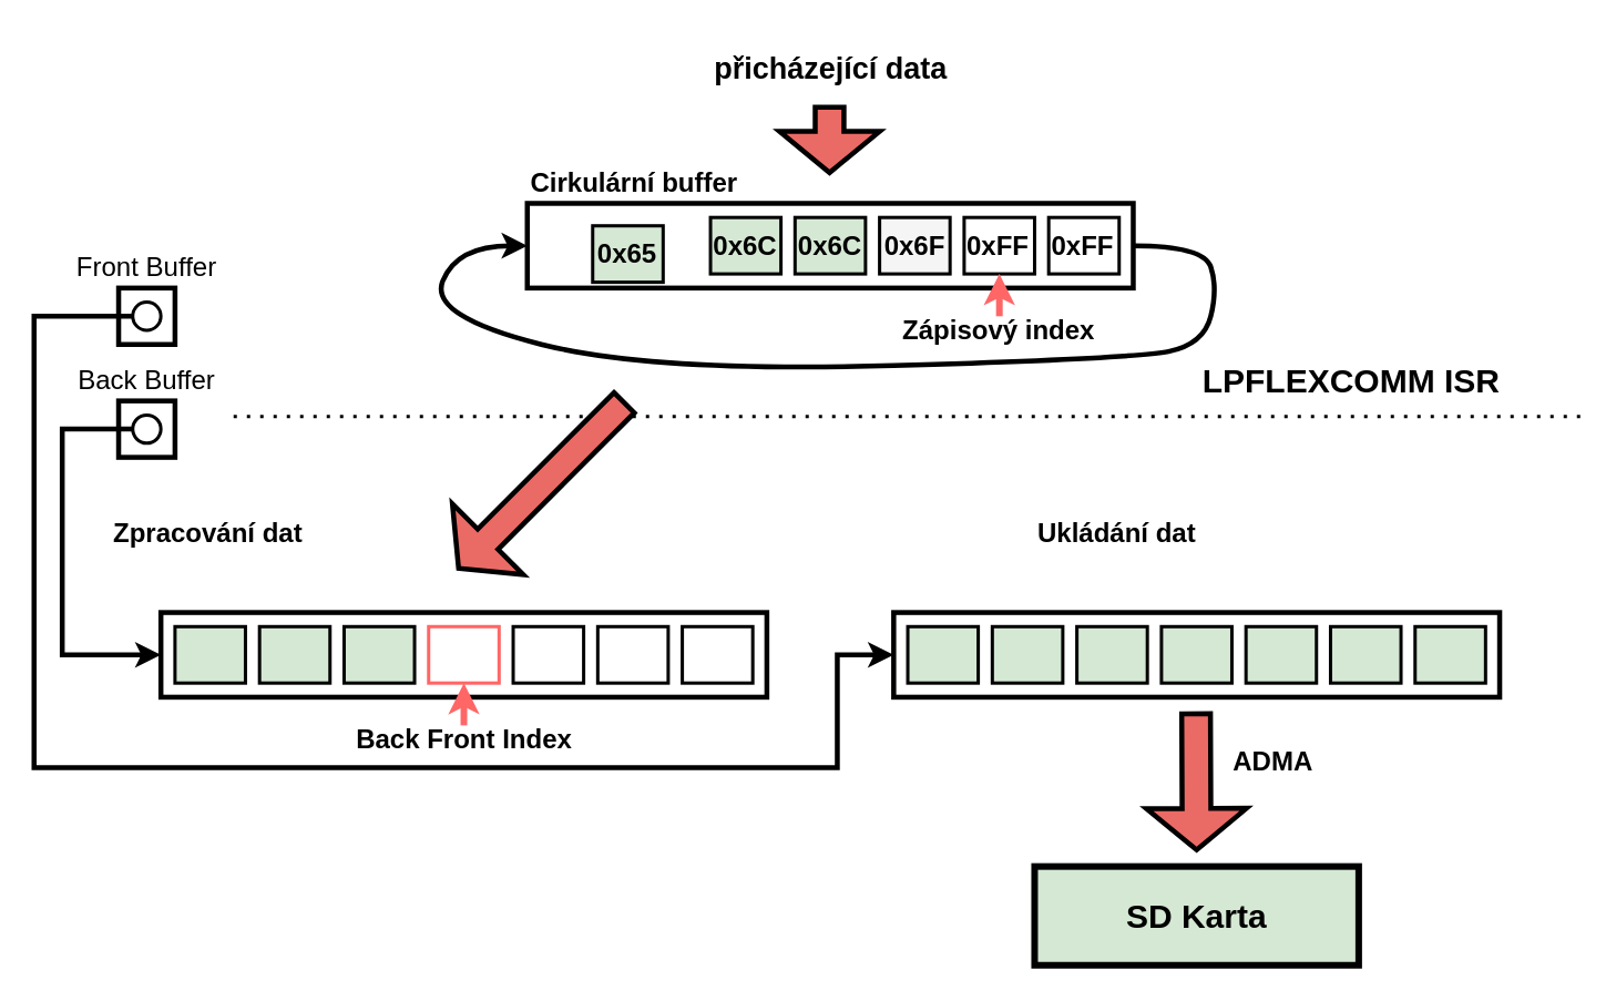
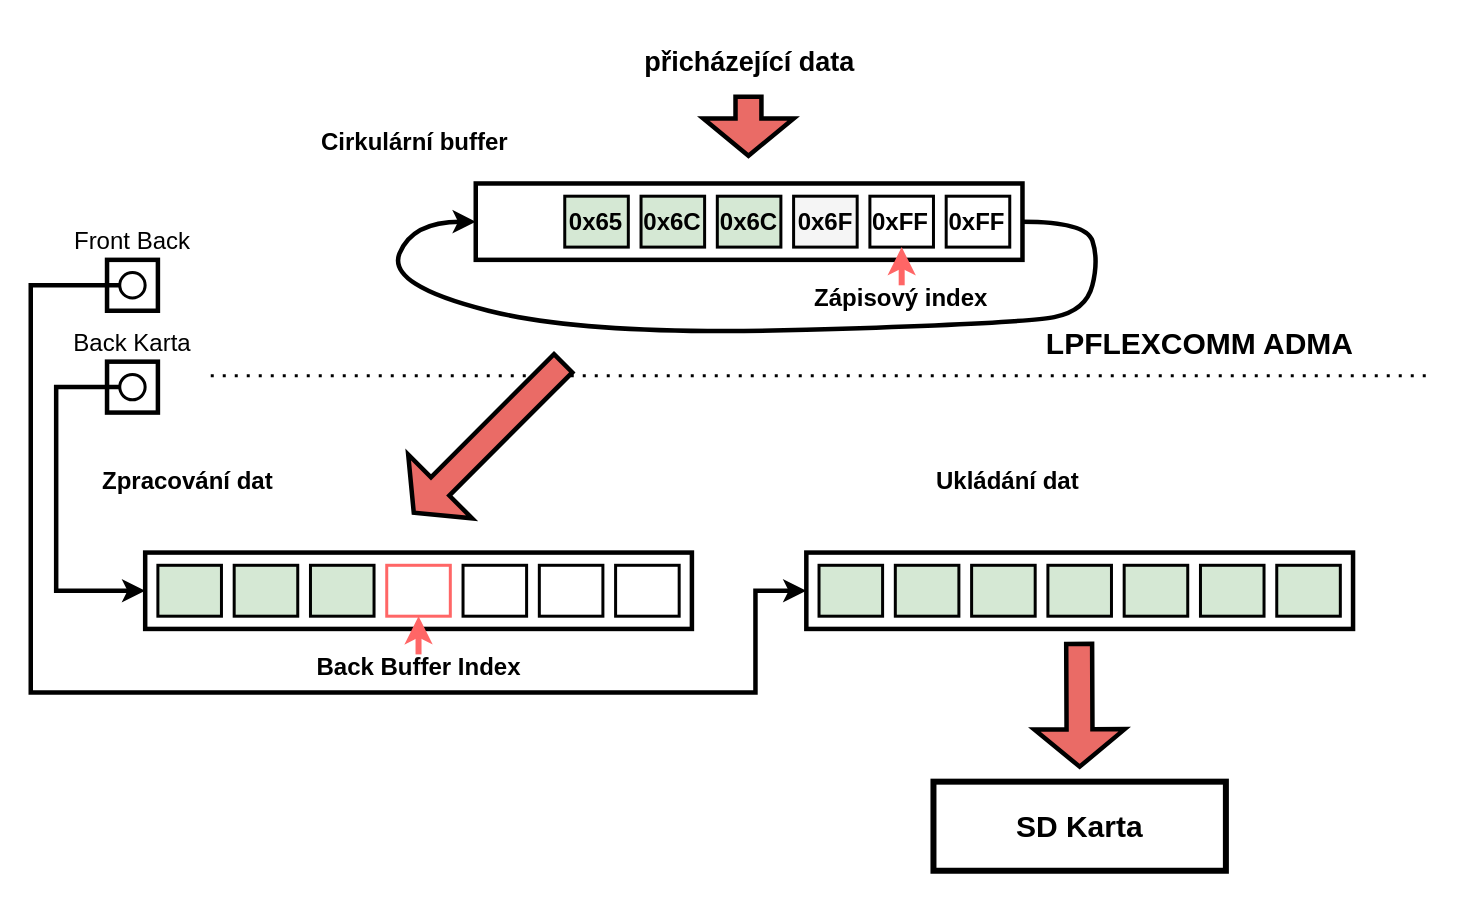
- <mxCell id="44" value="&lt;b style=&quot;text-align: center;&quot;&gt;&lt;font style=&quot;font-size: 16px;&quot;&gt;Cirkulární buffer&lt;/font&gt;&lt;/b&gt;" style="text;html=1;align=left;verticalAlign=middle;whiteSpace=wrap;rounded=0;container=0;" vertex="1" parent="1"><mxGeometry x="316.67" y="96.36" width="143.33" height="25.45" as="geometry" /></mxCell>
+ <mxCell id="44" value="&lt;b style=&quot;text-align: center;&quot;&gt;&lt;font style=&quot;font-size: 16px;&quot;&gt;Cirkulární buffer&lt;/font&gt;&lt;/b&gt;" style="text;html=1;align=left;verticalAlign=middle;whiteSpace=wrap;rounded=0;container=0;" vertex="1" parent="1"><mxGeometry x="211.67" y="81.36" width="143.33" height="25.45" as="geometry" /></mxCell>
- <mxCell id="20" value="&lt;font style=&quot;font-size: 16px;&quot;&gt;&lt;b&gt;0x65&lt;/b&gt;&lt;/font&gt;" style="rounded=0;whiteSpace=wrap;html=1;strokeWidth=2;fillColor=#D5E8D4;container=0;" parent="1" vertex="1"><mxGeometry x="356" y="135.303" width="42.381" height="33.939" as="geometry" /></mxCell>
+ <mxCell id="20" value="&lt;font style=&quot;font-size: 16px;&quot;&gt;&lt;b&gt;0x65&lt;/b&gt;&lt;/font&gt;" style="rounded=0;whiteSpace=wrap;html=1;strokeWidth=2;fillColor=#D5E8D4;container=0;" parent="1" vertex="1"><mxGeometry x="376" y="130.303" width="42.381" height="33.939" as="geometry" /></mxCell>
- <mxCell id="37" value="&lt;font style=&quot;font-size: 16px;&quot;&gt;Front Buffer&lt;/font&gt;" style="text;html=1;align=center;verticalAlign=middle;whiteSpace=wrap;rounded=0;container=0;" vertex="1" parent="1"><mxGeometry x="36.952" y="147.273" width="101.714" height="25.455" as="geometry" /></mxCell>
+ <mxCell id="37" value="&lt;font style=&quot;font-size: 16px;&quot;&gt;Front Back&lt;/font&gt;" style="text;html=1;align=center;verticalAlign=middle;whiteSpace=wrap;rounded=0;container=0;" vertex="1" parent="1"><mxGeometry x="36.952" y="147.273" width="101.714" height="25.455" as="geometry" /></mxCell>
- <mxCell id="31" value="&lt;font style=&quot;font-size: 16px;&quot;&gt;Back Buffer&lt;/font&gt;" style="text;html=1;align=center;verticalAlign=middle;whiteSpace=wrap;rounded=0;container=0;" parent="1" vertex="1"><mxGeometry x="36.952" y="215.152" width="101.714" height="25.455" as="geometry" /></mxCell>
+ <mxCell id="31" value="&lt;font style=&quot;font-size: 16px;&quot;&gt;Back Karta&lt;/font&gt;" style="text;html=1;align=center;verticalAlign=middle;whiteSpace=wrap;rounded=0;container=0;" parent="1" vertex="1"><mxGeometry x="36.952" y="215.152" width="101.714" height="25.455" as="geometry" /></mxCell>
- <mxCell id="47" value="&lt;b&gt;&lt;font style=&quot;font-size: 20px;&quot;&gt;LPFLEXCOMM ISR&lt;/font&gt;&lt;/b&gt;" style="text;html=1;align=right;verticalAlign=middle;whiteSpace=wrap;rounded=0;container=0;" vertex="1" parent="1"><mxGeometry x="690" y="215.15" width="213.97" height="25.45" as="geometry" /></mxCell>
+ <mxCell id="47" value="&lt;b&gt;&lt;font style=&quot;font-size: 20px;&quot;&gt;LPFLEXCOMM ADMA&lt;/font&gt;&lt;/b&gt;" style="text;html=1;align=right;verticalAlign=middle;whiteSpace=wrap;rounded=0;container=0;" vertex="1" parent="1"><mxGeometry x="690" y="215.15" width="213.97" height="25.45" as="geometry" /></mxCell>
- <mxCell id="34" value="&lt;font style=&quot;font-size: 16px;&quot;&gt;&lt;b&gt;Back Front Index&lt;/b&gt;&lt;/font&gt;" style="text;html=1;align=center;verticalAlign=middle;whiteSpace=wrap;rounded=0;container=0;" parent="1" vertex="1"><mxGeometry x="198.52" y="435.76" width="160" height="16.97" as="geometry" /></mxCell>
+ <mxCell id="34" value="&lt;font style=&quot;font-size: 16px;&quot;&gt;&lt;b&gt;Back Buffer Index&lt;/b&gt;&lt;/font&gt;" style="text;html=1;align=center;verticalAlign=middle;whiteSpace=wrap;rounded=0;container=0;" parent="1" vertex="1"><mxGeometry x="198.52" y="435.76" width="160" height="16.97" as="geometry" /></mxCell>
- <mxCell id="40" value="&lt;font style=&quot;font-size: 16px;&quot;&gt;&lt;b&gt;ADMA&lt;/b&gt;&lt;/font&gt;" style="text;html=1;align=center;verticalAlign=middle;whiteSpace=wrap;rounded=0;container=0;" vertex="1" parent="1"><mxGeometry x="740.48" y="444.242" width="50.857" height="25.455" as="geometry" /></mxCell>
- <mxCell id="41" value="&lt;font style=&quot;font-size: 20px;&quot;&gt;&lt;b style=&quot;&quot;&gt;SD Karta&lt;/b&gt;&lt;/font&gt;" style="rounded=0;whiteSpace=wrap;html=1;strokeWidth=4;container=0;fillColor=#d5e8d4;" vertex="1" parent="1"><mxGeometry x="621.81" y="520.606" width="194.952" height="59.394" as="geometry" /></mxCell>
+ <mxCell id="41" value="&lt;font style=&quot;font-size: 20px;&quot;&gt;&lt;b style=&quot;&quot;&gt;SD Karta&lt;/b&gt;&lt;/font&gt;" style="rounded=0;whiteSpace=wrap;html=1;strokeWidth=4;container=0;" vertex="1" parent="1"><mxGeometry x="621.81" y="520.606" width="194.952" height="59.394" as="geometry" /></mxCell>
